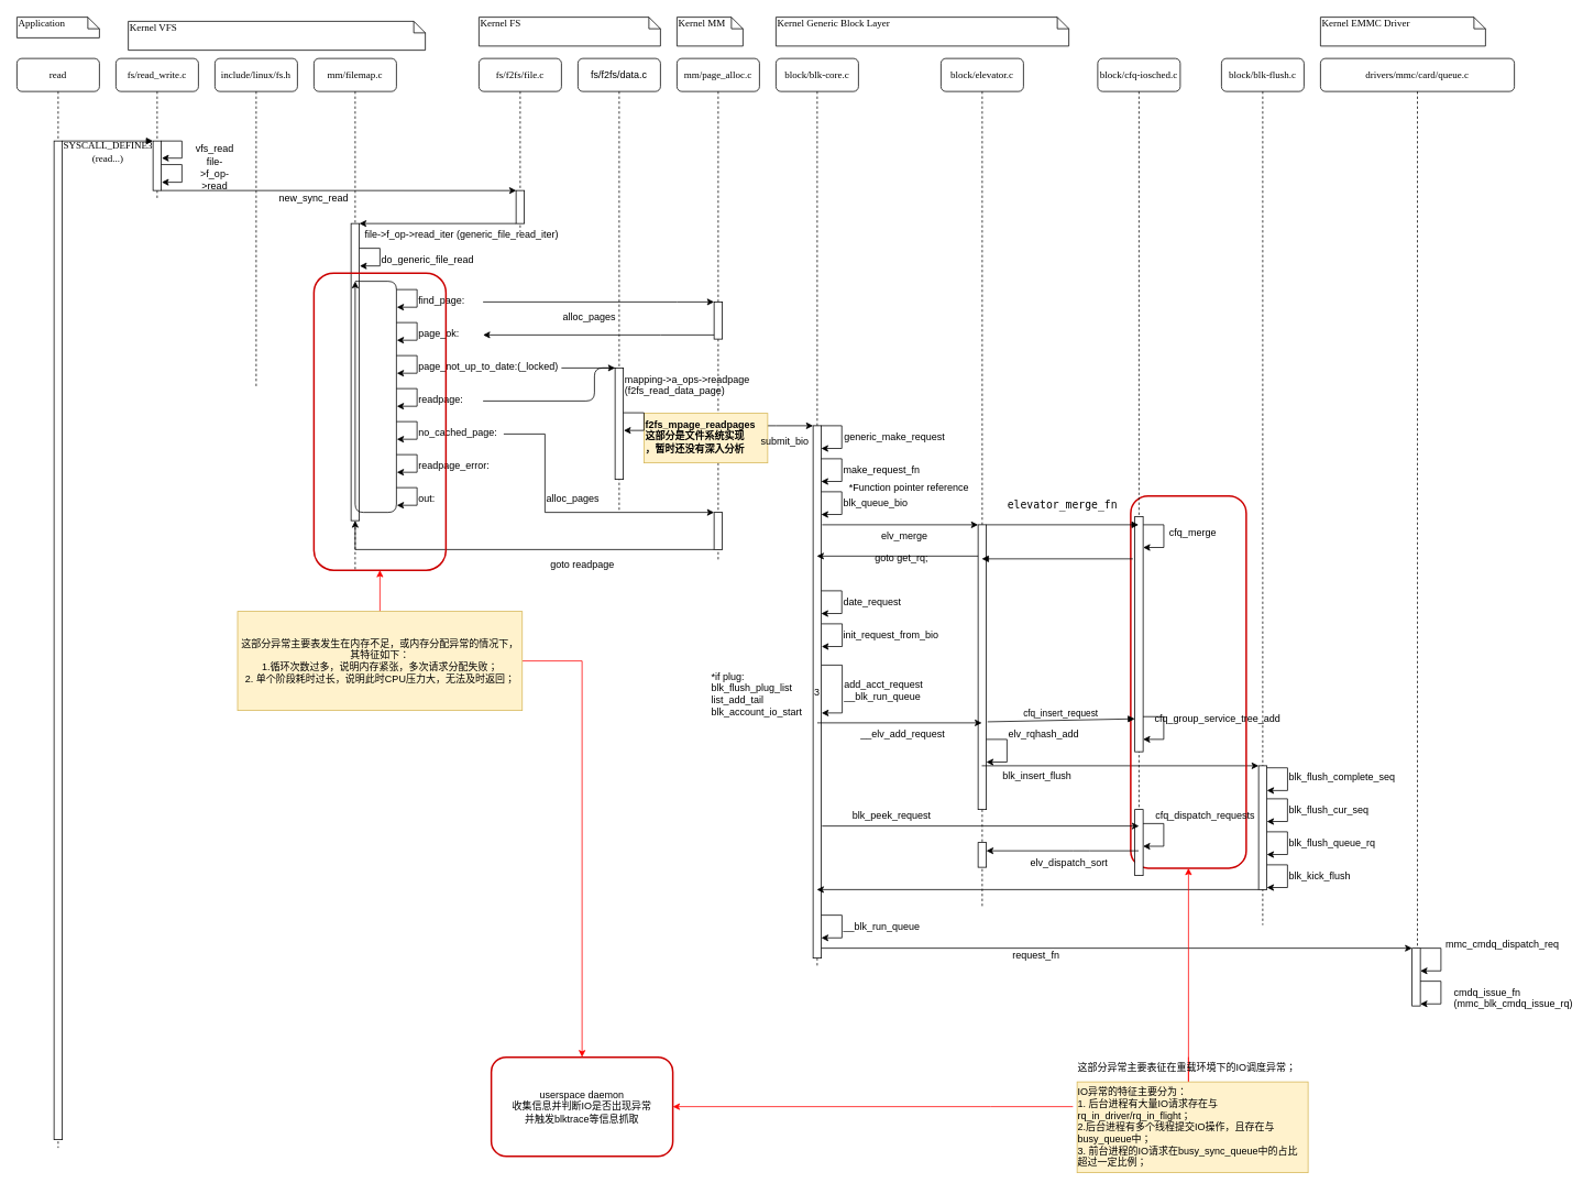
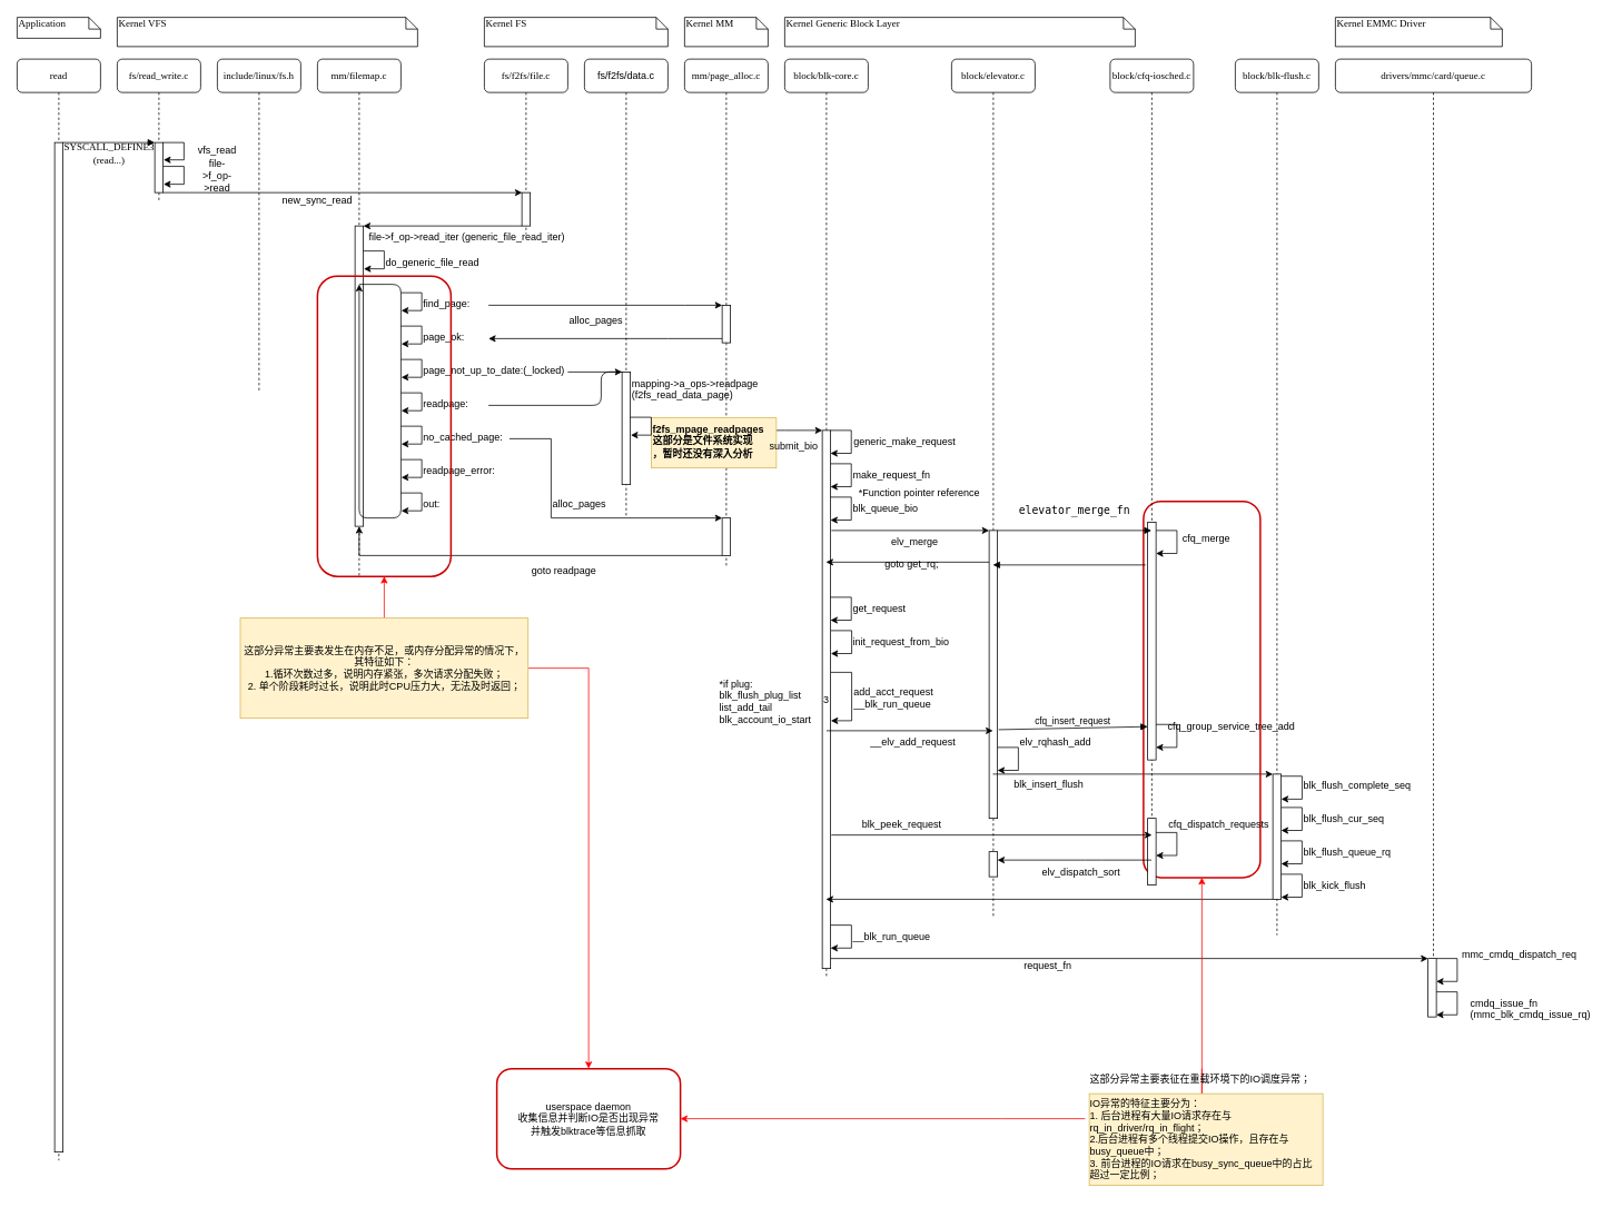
- <mxCell id="97" value="Kernel MM" style="shape=note;whiteSpace=wrap;html=1;size=14;verticalAlign=top;align=left;spacingTop=-6;rounded=0;shadow=0;comic=0;labelBackgroundColor=none;strokeWidth=1;fontFamily=Verdana;fontSize=12" parent="1" vertex="1"><mxGeometry x="820" y="20" width="80" height="35" as="geometry" /></mxCell>
+ <mxCell id="97" value="Kernel MM" style="shape=note;whiteSpace=wrap;html=1;size=14;verticalAlign=top;align=left;spacingTop=-6;rounded=0;shadow=0;comic=0;labelBackgroundColor=none;strokeWidth=1;fontFamily=Verdana;fontSize=12" parent="1" vertex="1"><mxGeometry x="820" y="20" width="100" height="35" as="geometry" /></mxCell>
- <mxCell id="19" value="Kernel Generic Block Layer" style="shape=note;whiteSpace=wrap;html=1;size=14;verticalAlign=top;align=left;spacingTop=-6;rounded=0;shadow=0;comic=0;labelBackgroundColor=none;strokeWidth=1;fontFamily=Verdana;fontSize=12" parent="1" vertex="1"><mxGeometry x="940" y="20" width="355" height="35" as="geometry" /></mxCell>
+ <mxCell id="19" value="Kernel Generic Block Layer" style="shape=note;whiteSpace=wrap;html=1;size=14;verticalAlign=top;align=left;spacingTop=-6;rounded=0;shadow=0;comic=0;labelBackgroundColor=none;strokeWidth=1;fontFamily=Verdana;fontSize=12" parent="1" vertex="1"><mxGeometry x="940" y="20" width="420" height="35" as="geometry" /></mxCell>
- <mxCell id="10" value="Kernel VFS" style="shape=note;whiteSpace=wrap;html=1;size=14;verticalAlign=top;align=left;spacingTop=-6;rounded=0;shadow=0;comic=0;labelBackgroundColor=none;strokeWidth=1;fontFamily=Verdana;fontSize=12" parent="1" vertex="1"><mxGeometry x="155" y="25" width="360" height="35" as="geometry" /></mxCell>
+ <mxCell id="10" value="Kernel VFS" style="shape=note;whiteSpace=wrap;html=1;size=14;verticalAlign=top;align=left;spacingTop=-6;rounded=0;shadow=0;comic=0;labelBackgroundColor=none;strokeWidth=1;fontFamily=Verdana;fontSize=12" parent="1" vertex="1"><mxGeometry x="140" y="20" width="360" height="35" as="geometry" /></mxCell>
- <mxCell id="107" value="goto readpage" style="text;html=1;" parent="1" vertex="1"><mxGeometry x="665" y="670" width="80" height="30" as="geometry" /></mxCell>
+ <mxCell id="107" value="goto readpage" style="text;html=1;" parent="1" vertex="1"><mxGeometry x="635" y="670" width="80" height="30" as="geometry" /></mxCell>
- <mxCell id="41" value="date_request" style="text;html=1;" parent="1" vertex="1"><mxGeometry x="1019.81" y="715" width="110" height="30" as="geometry" /></mxCell>
+ <mxCell id="41" value="get_request" style="text;html=1;" parent="1" vertex="1"><mxGeometry x="1019.81" y="715" width="110" height="30" as="geometry" /></mxCell>
